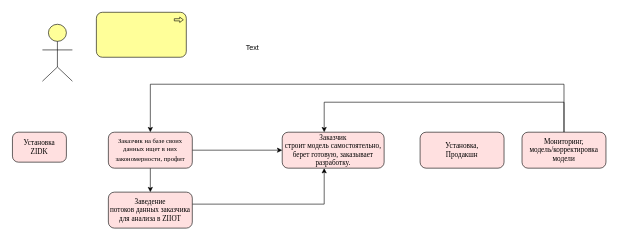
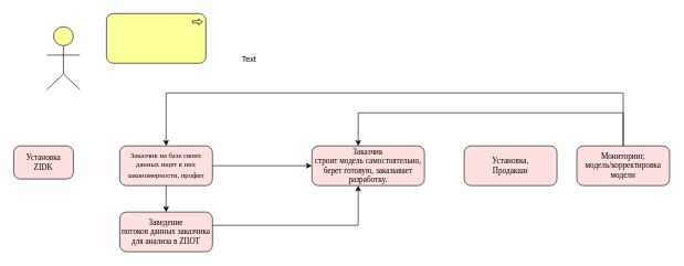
- <mxCell id="4" value="Text" style="text;html=1;align=center;verticalAlign=middle;resizable=0;points=[];autosize=1;strokeColor=none;fillColor=none;" vertex="1" parent="1"><mxGeometry x="400" y="70" width="40" height="20" as="geometry" /></mxCell>
+ <mxCell id="4" value="Text" style="text;html=1;align=center;verticalAlign=middle;resizable=0;points=[];autosize=1;strokeColor=none;fillColor=none;" vertex="1" parent="1"><mxGeometry x="355" y="80" width="40" height="20" as="geometry" /></mxCell>
